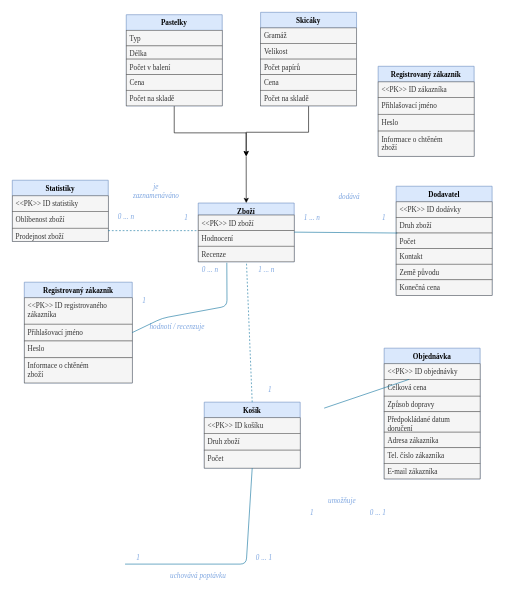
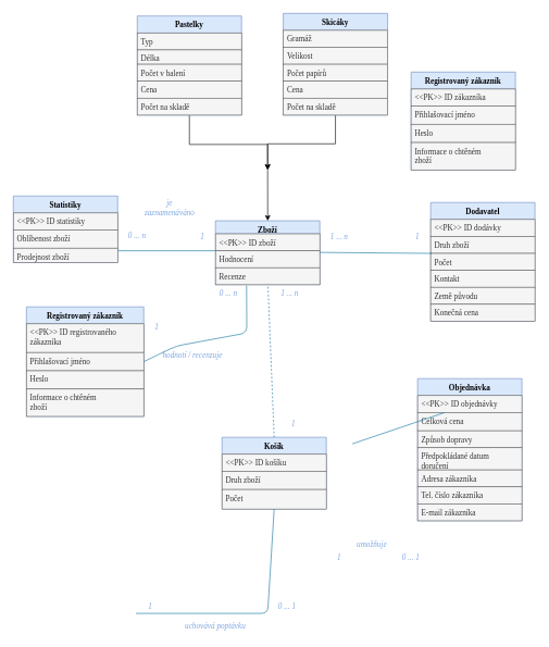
- <mxCell id="37" value="dodává" style="text;html=1;strokeColor=none;fillColor=none;align=center;verticalAlign=middle;whiteSpace=wrap;rounded=0;fontFamily=Verdana;fontColor=#7EA6E0;fontStyle=2" parent="1" vertex="1"><mxGeometry x="562.4" y="318" width="40" height="20" as="geometry" /></mxCell>
- <mxCell id="66" value="" style="endArrow=none;html=1;entryX=-0.002;entryY=0;entryDx=0;entryDy=0;entryPerimeter=0;exitX=1;exitY=0.182;exitDx=0;exitDy=0;exitPerimeter=0;fontFamily=Verdana;fillColor=#b1ddf0;strokeColor=#10739e;dashed=1;" parent="1" source="34" target="4" edge="1"><mxGeometry width="50" height="50" relative="1" as="geometry"><mxPoint x="440" y="520" as="sourcePoint" /><mxPoint x="490" y="470" as="targetPoint" /></mxGeometry></mxCell>
+ <mxCell id="66" value="" style="endArrow=none;html=1;entryX=-0.002;entryY=0;entryDx=0;entryDy=0;entryPerimeter=0;exitX=1;exitY=0.182;exitDx=0;exitDy=0;exitPerimeter=0;fontFamily=Verdana;fillColor=#b1ddf0;strokeColor=#10739e;" parent="1" source="34" target="4" edge="1"><mxGeometry width="50" height="50" relative="1" as="geometry"><mxPoint x="440" y="520" as="sourcePoint" /><mxPoint x="490" y="470" as="targetPoint" /></mxGeometry></mxCell>
